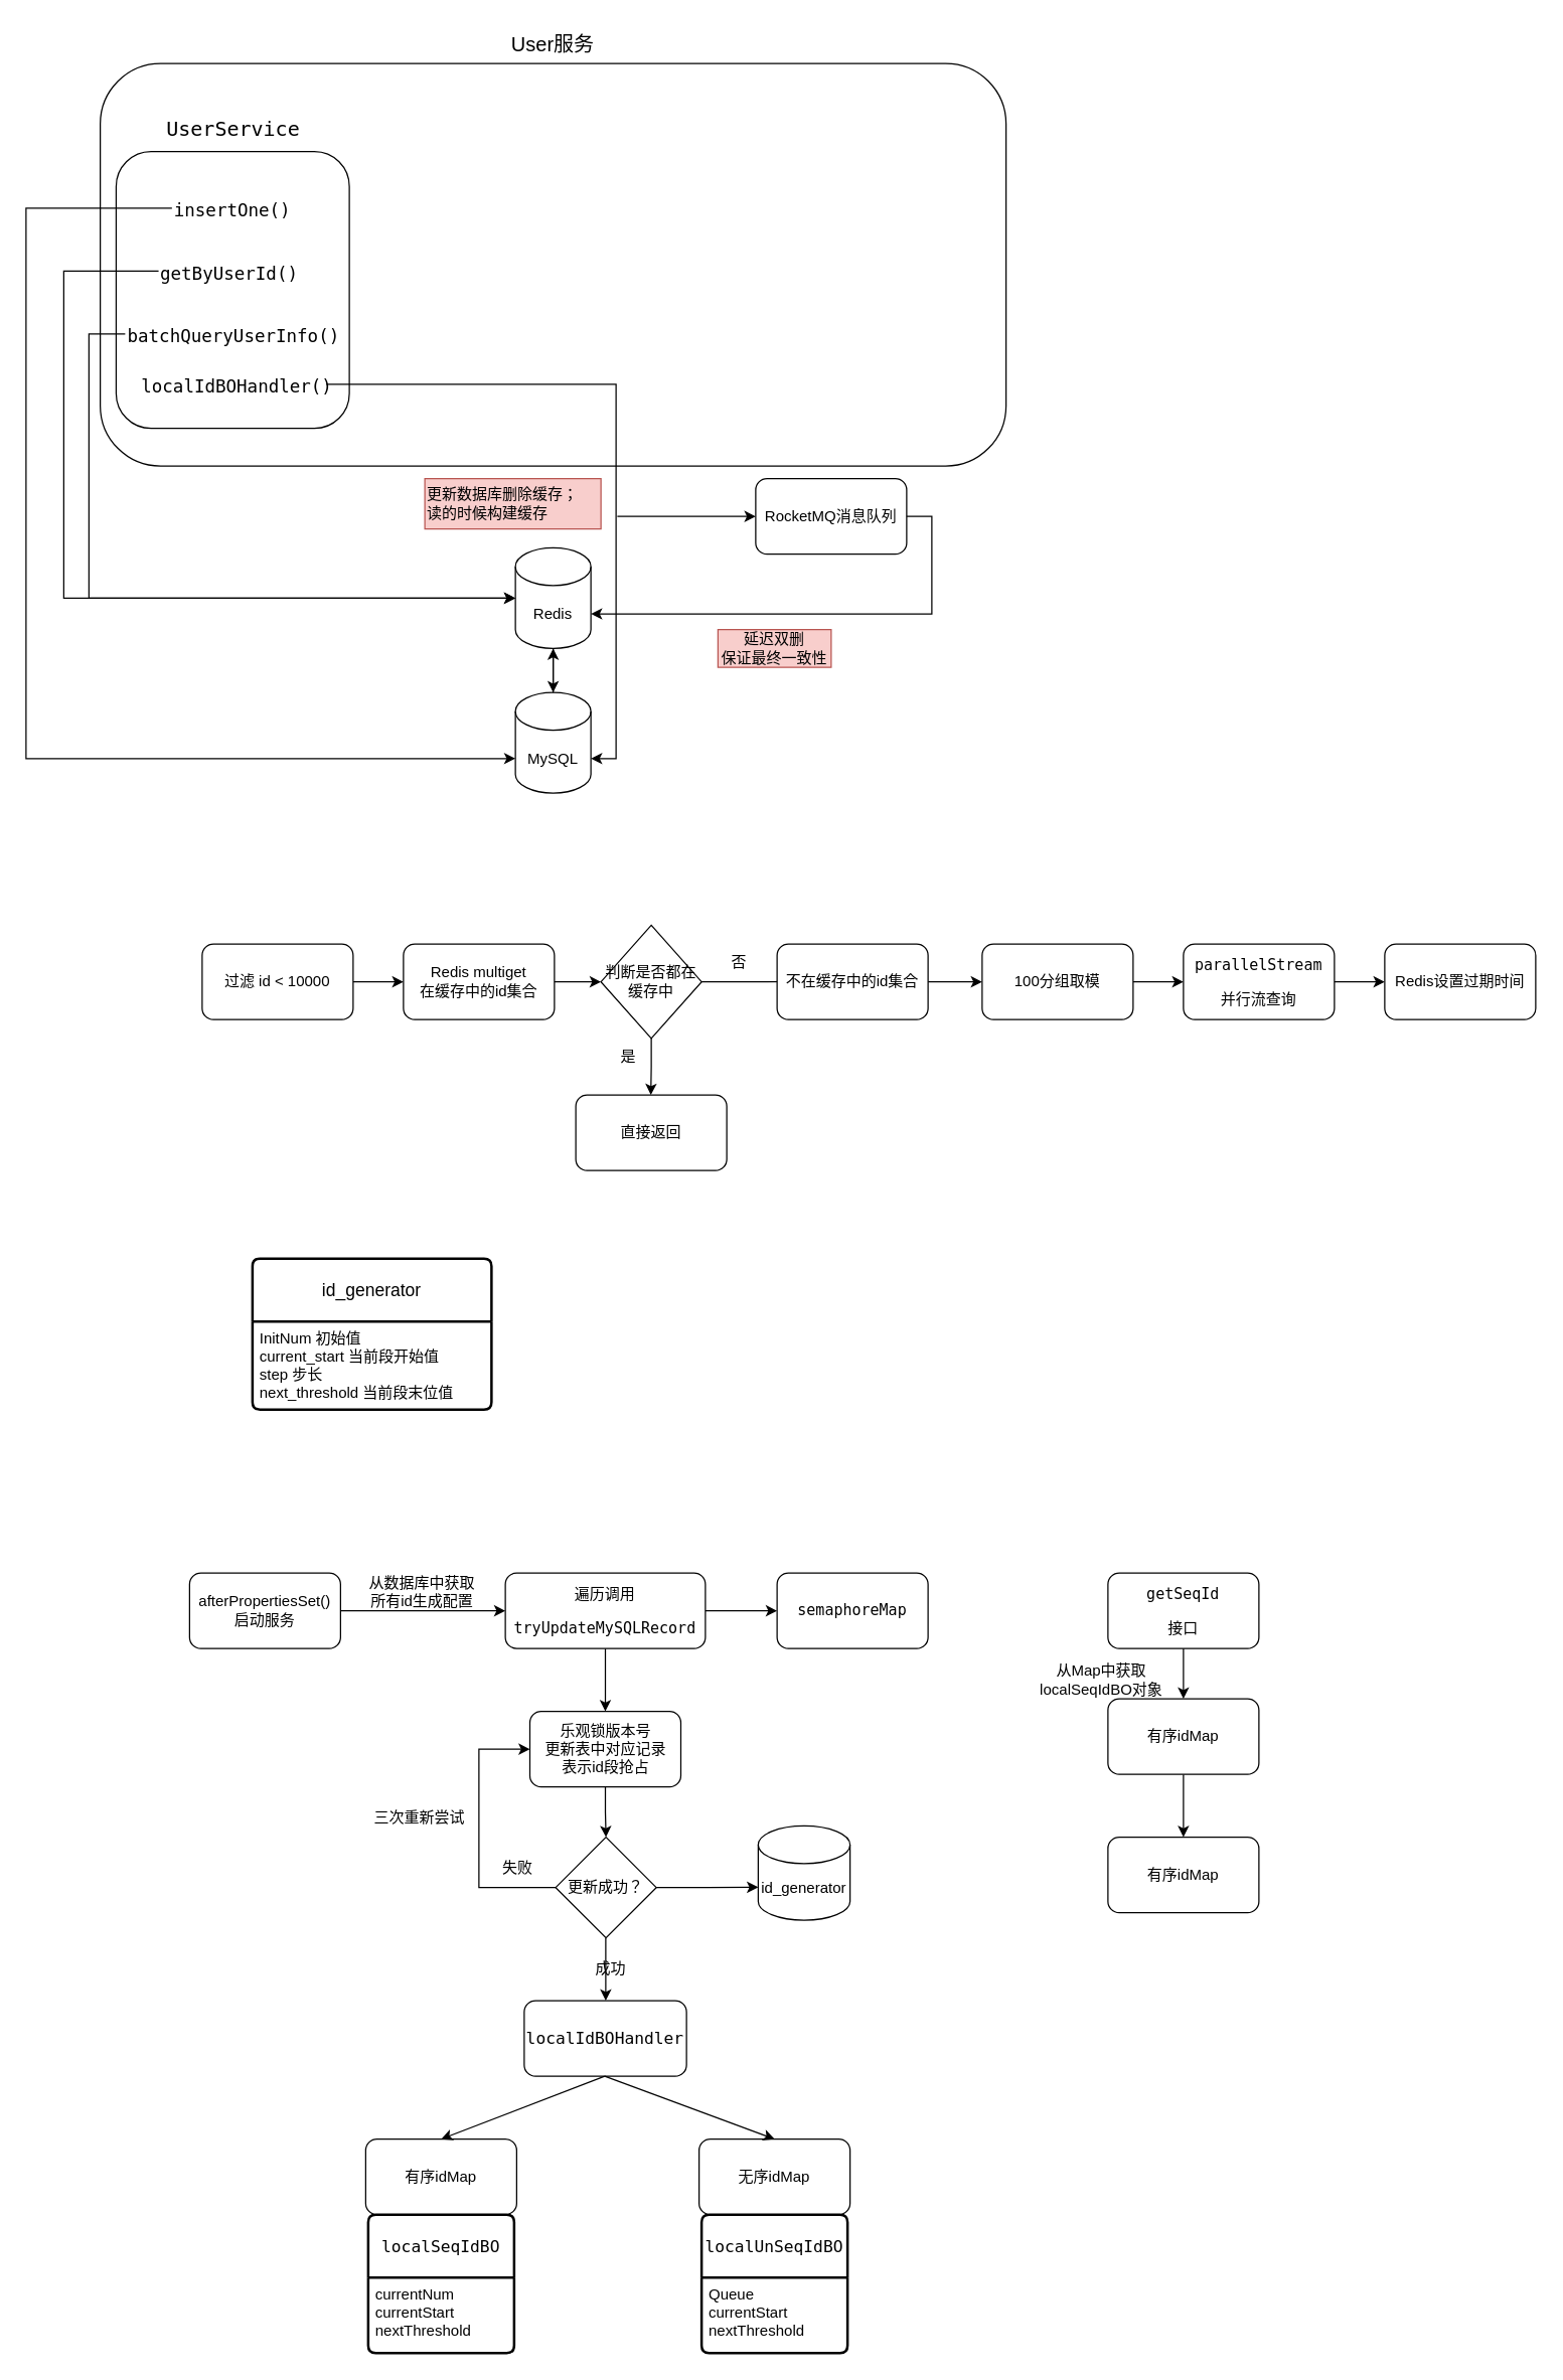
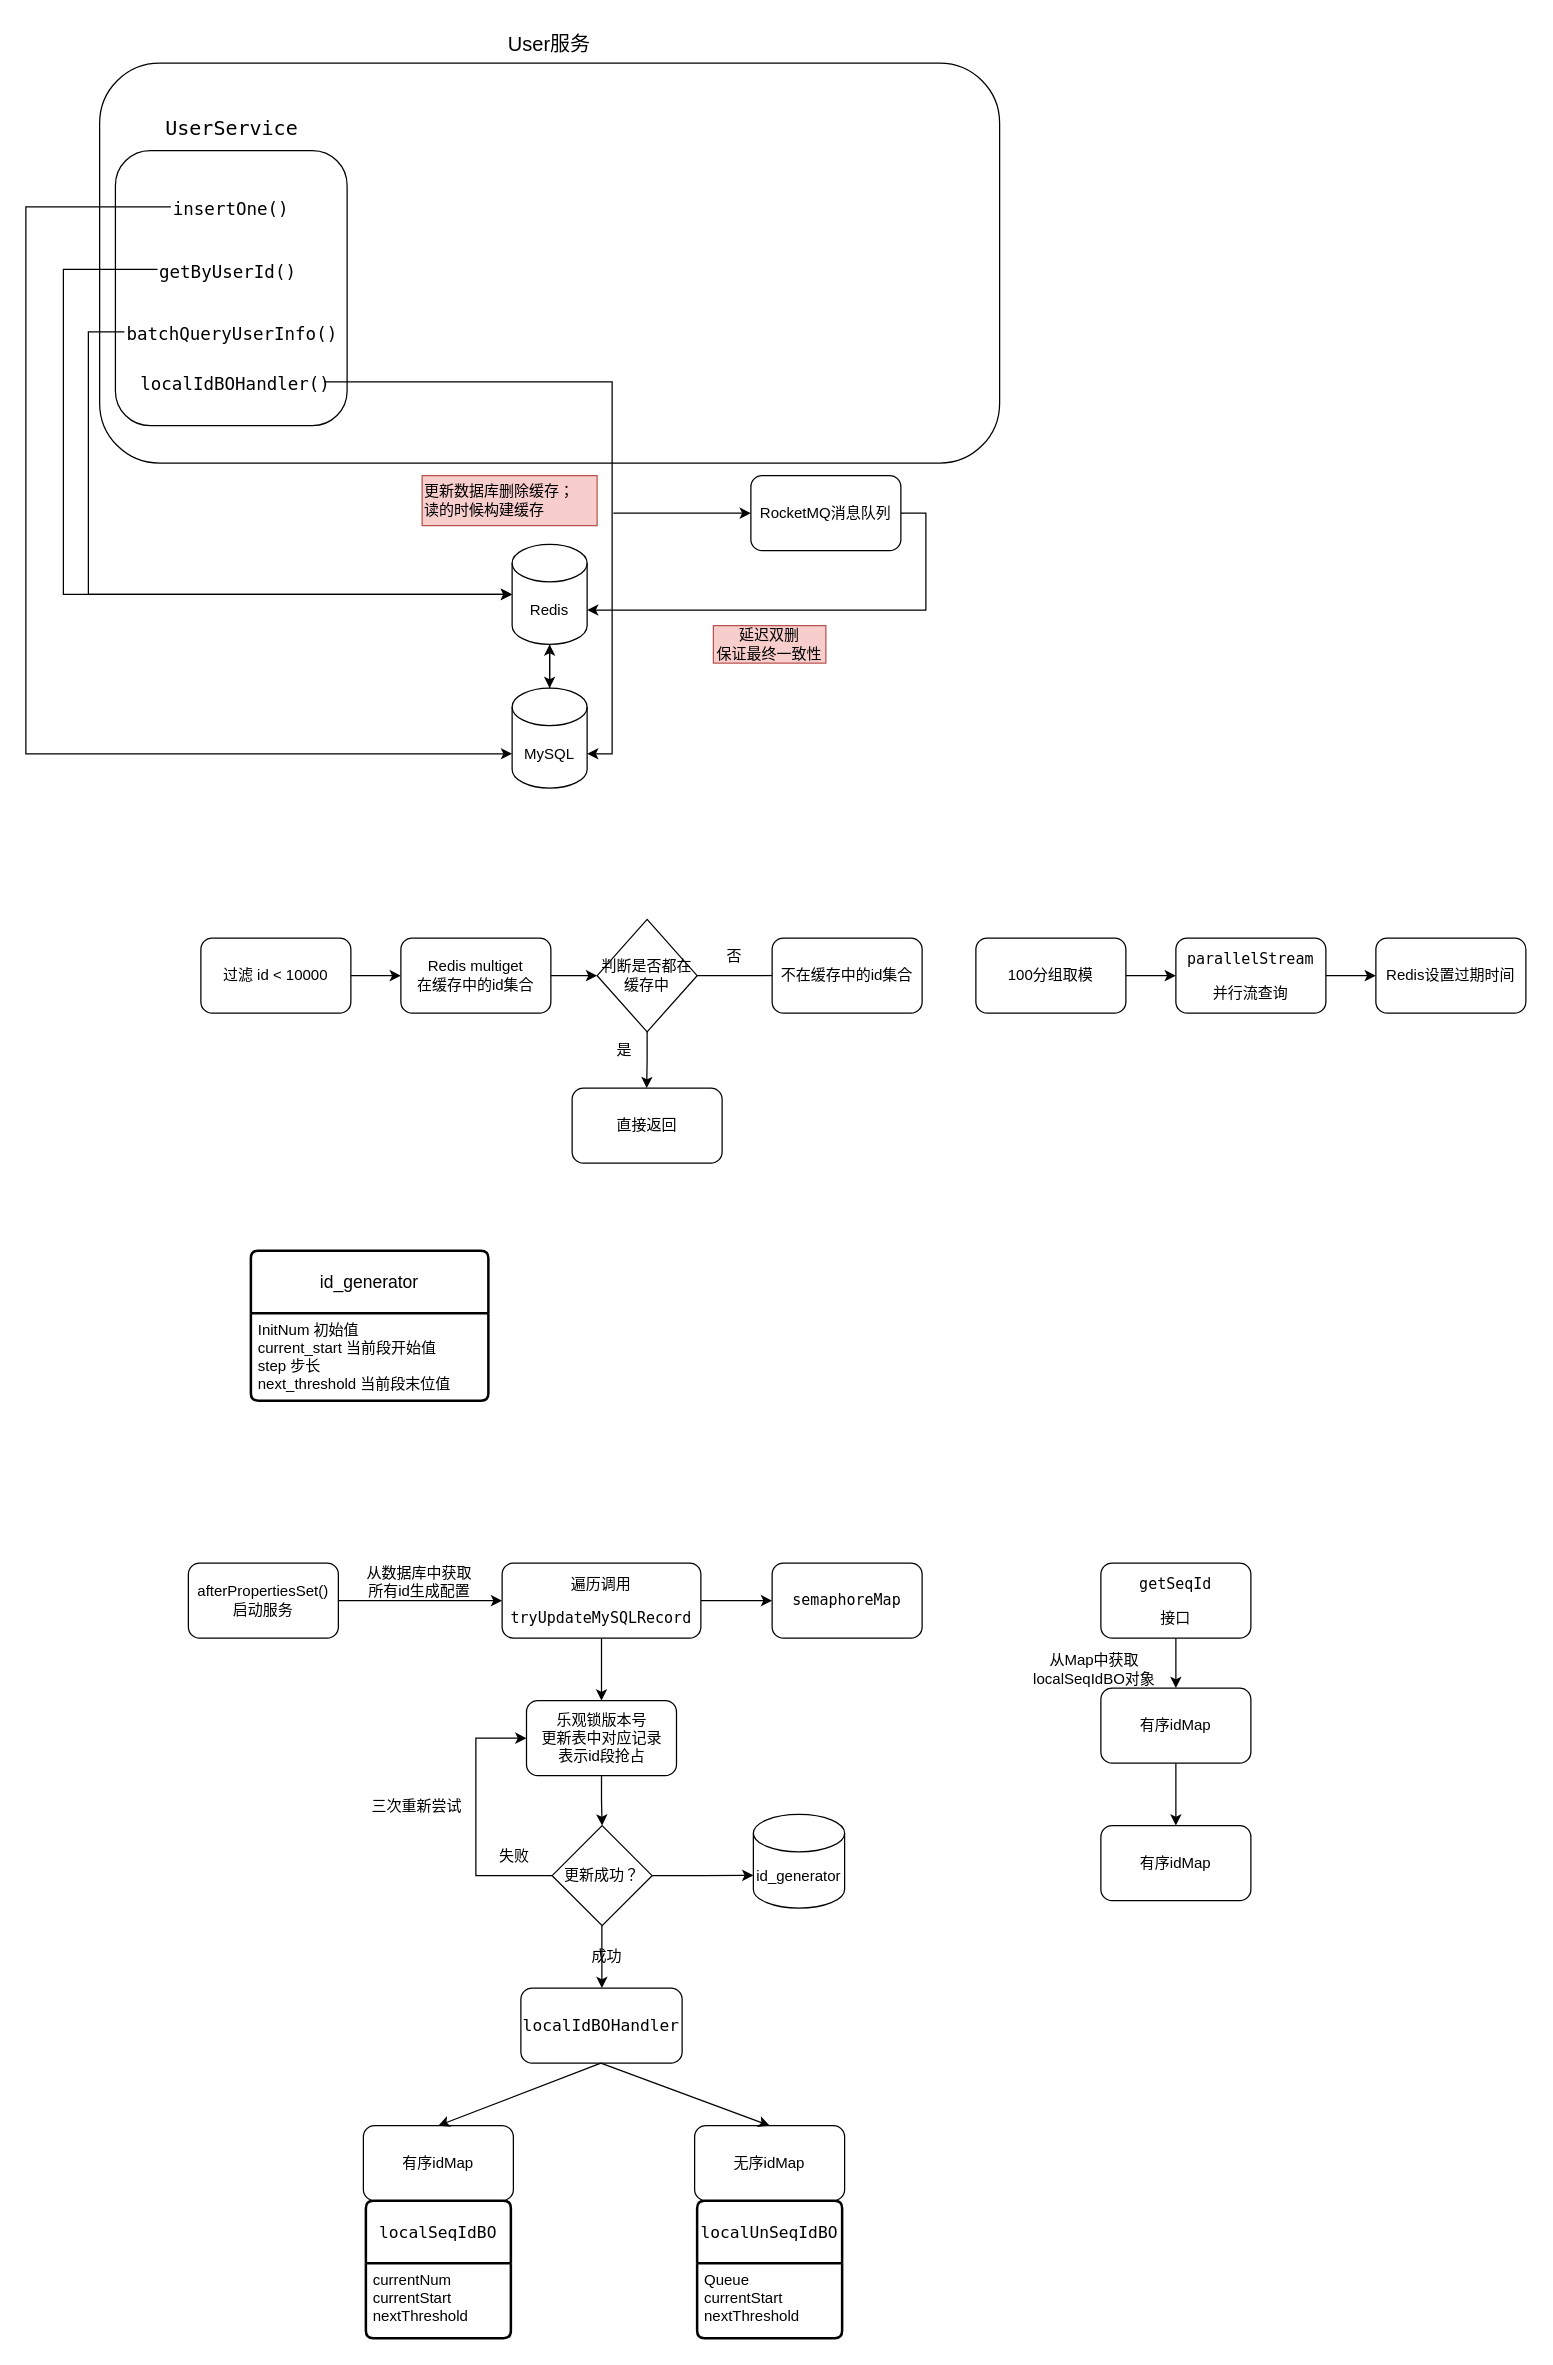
- <mxCell id="34" style="edgeStyle=orthogonalEdgeStyle;rounded=0;orthogonalLoop=1;jettySize=auto;html=1;exitX=1;exitY=0.5;exitDx=0;exitDy=0;entryX=0;entryY=0.5;entryDx=0;entryDy=0;" parent="1" source="35" target="37" edge="1"><mxGeometry relative="1" as="geometry"><mxPoint x="830" y="779.778" as="targetPoint" /></mxGeometry></mxCell>
